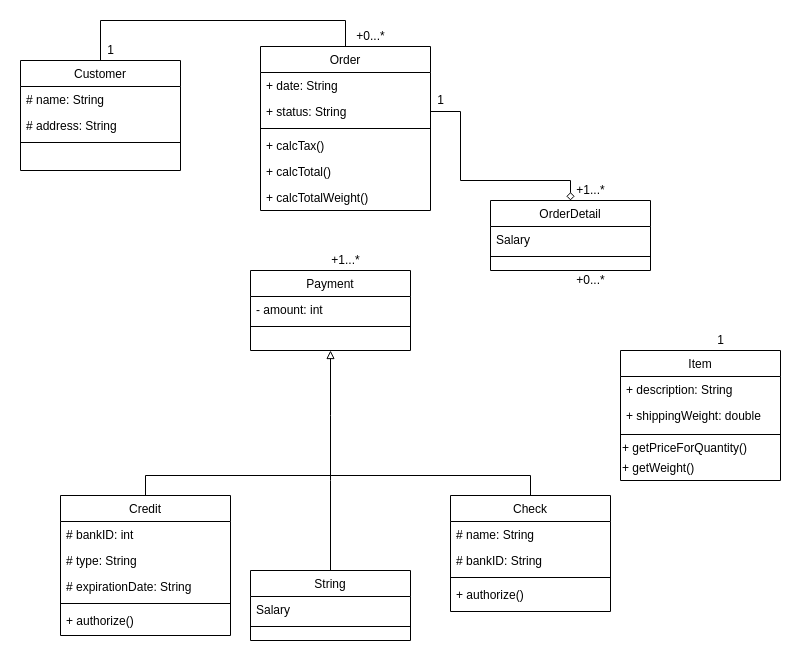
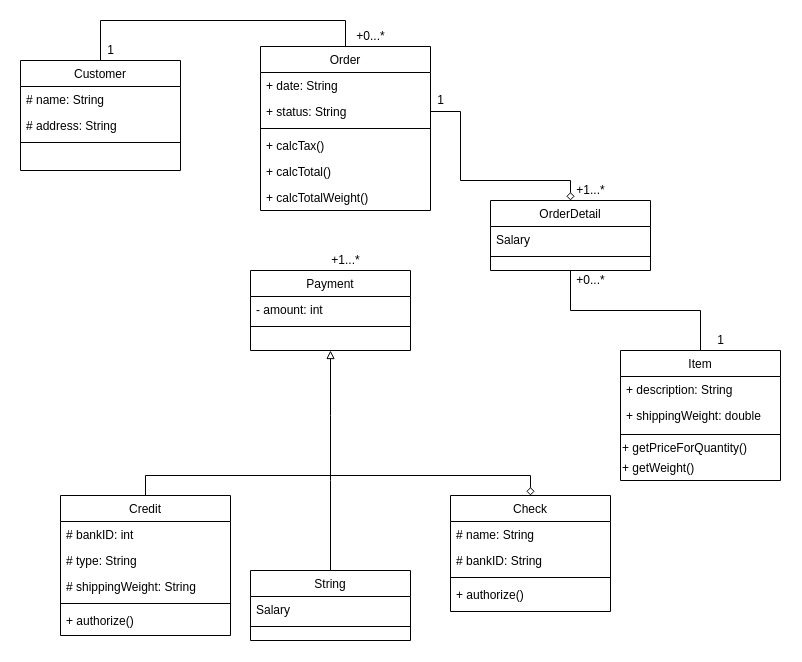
+ <mxCell id="29" style="edgeStyle=orthogonalEdgeStyle;rounded=0;orthogonalLoop=1;jettySize=auto;html=1;exitX=0.5;exitY=1;exitDx=0;exitDy=0;entryX=0.5;entryY=0;entryDx=0;entryDy=0;startArrow=none;startFill=0;endArrow=none;endFill=0;" edge="1" parent="1" source="30" target="23"><mxGeometry relative="1" as="geometry" /></mxCell>
- <mxCell id="11" style="edgeStyle=orthogonalEdgeStyle;rounded=0;orthogonalLoop=1;jettySize=auto;html=1;entryX=0.5;entryY=0;entryDx=0;entryDy=0;endArrow=none;endFill=0;exitX=0.5;exitY=0;exitDx=0;exitDy=0;" edge="1" parent="1" source="39" target="33"><mxGeometry relative="1" as="geometry"><mxPoint x="180" y="430" as="sourcePoint" /></mxGeometry></mxCell>
+ <mxCell id="11" style="edgeStyle=orthogonalEdgeStyle;rounded=0;orthogonalLoop=1;jettySize=auto;html=1;entryX=0.5;entryY=0;entryDx=0;entryDy=0;endArrow=diamond;endFill=0;exitX=0.5;exitY=0;exitDx=0;exitDy=0;" edge="1" parent="1" source="39" target="33"><mxGeometry relative="1" as="geometry"><mxPoint x="180" y="430" as="sourcePoint" /></mxGeometry></mxCell>
- <mxCell id="42" value="# expirationDate: String" style="text;align=left;verticalAlign=top;spacingLeft=4;spacingRight=4;overflow=hidden;rotatable=0;points=[[0,0.5],[1,0.5]];portConstraint=eastwest;" vertex="1" parent="39"><mxGeometry y="78" width="170" height="26" as="geometry" /></mxCell>
+ <mxCell id="42" value="# shippingWeight: String" style="text;align=left;verticalAlign=top;spacingLeft=4;spacingRight=4;overflow=hidden;rotatable=0;points=[[0,0.5],[1,0.5]];portConstraint=eastwest;" vertex="1" parent="39"><mxGeometry y="78" width="170" height="26" as="geometry" /></mxCell>
